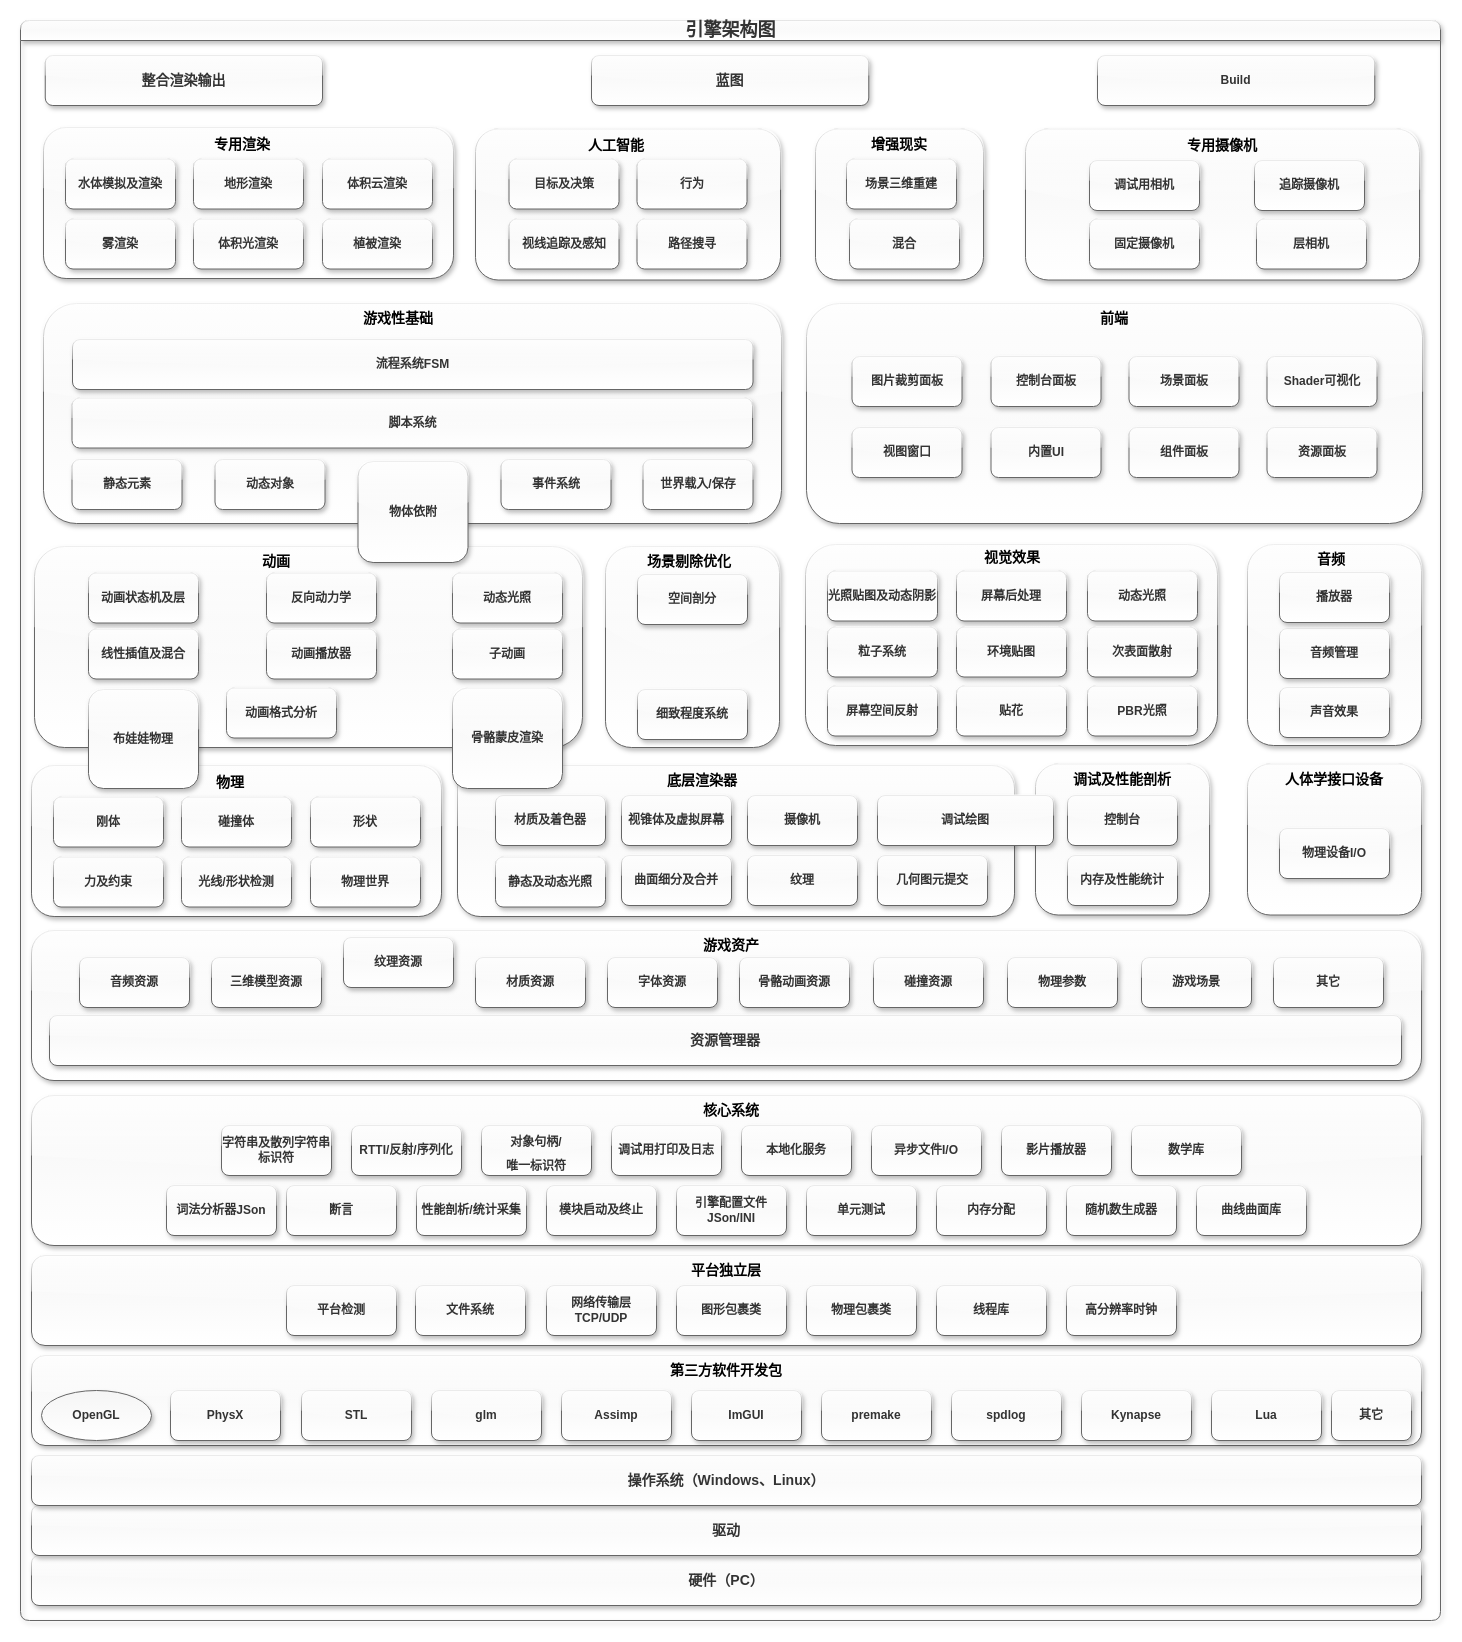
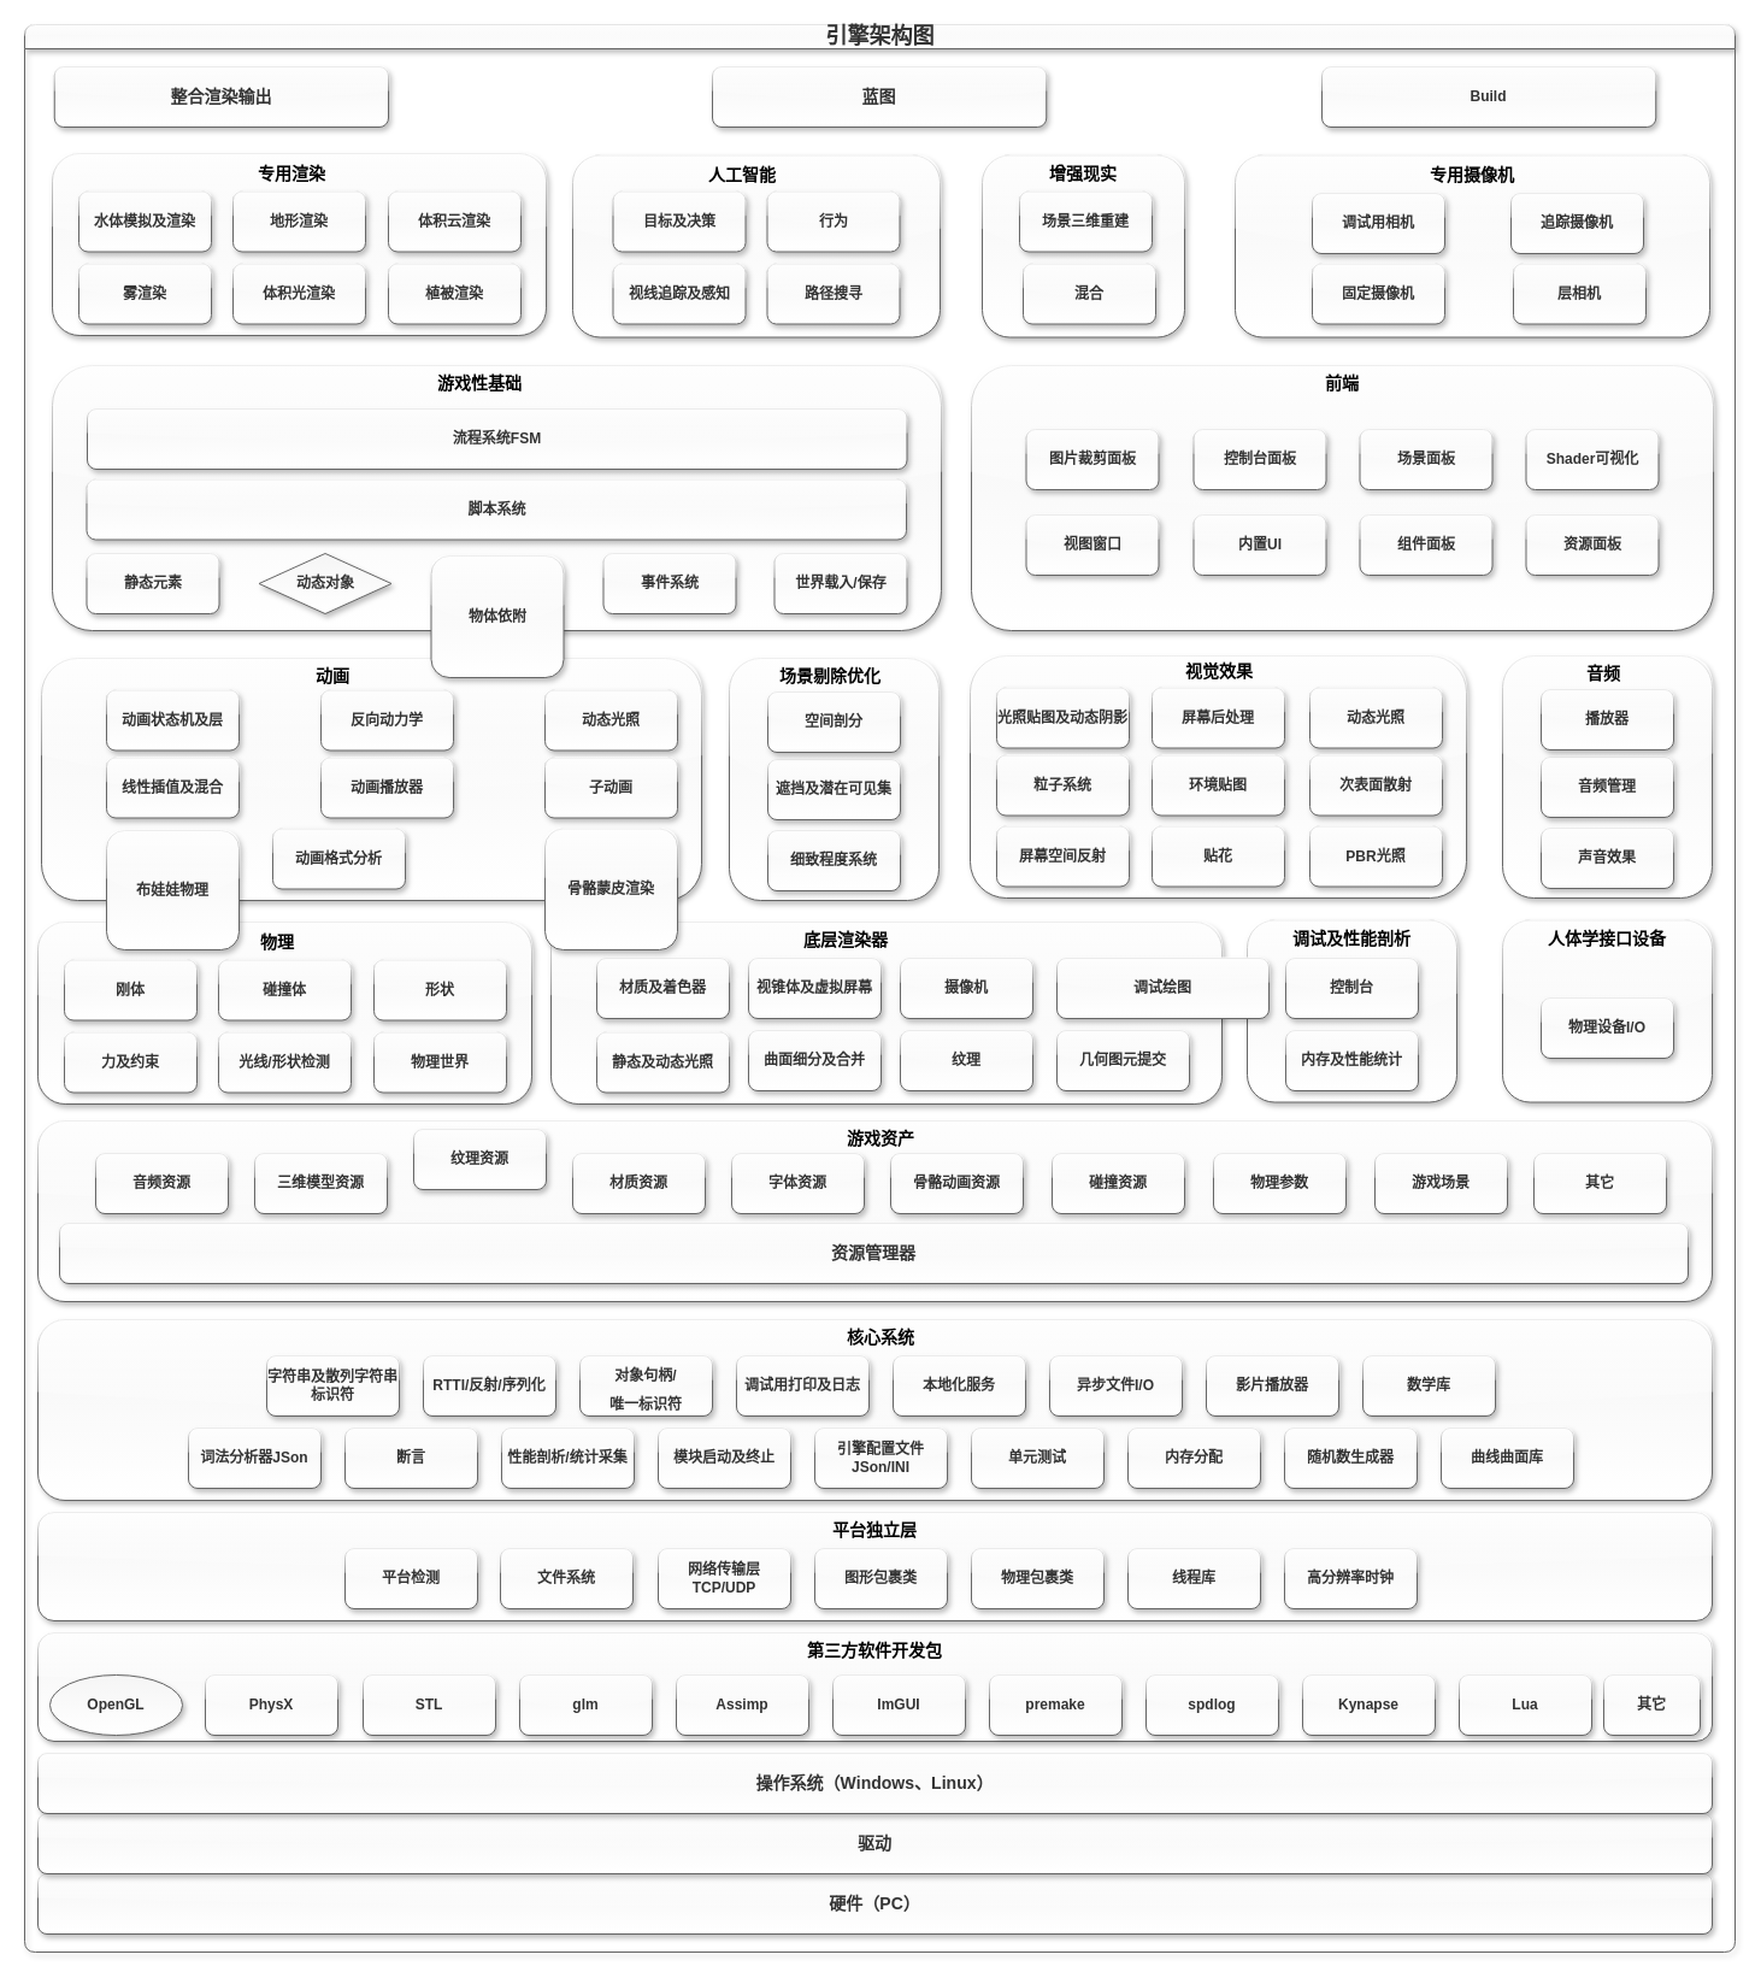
- <mxCell id="120" value="&lt;h4&gt;动态对象&lt;/h4&gt;" style="rounded=1;whiteSpace=wrap;html=1;shadow=1;sketch=0;glass=1;fillColor=#f5f5f5;strokeColor=#666666;fontColor=#333333;fontStyle=1;horizontal=1;verticalAlign=middle;labelBorderColor=none;gradientColor=#ffffff;" parent="2" vertex="1"><mxGeometry x="194.5" y="439" width="110" height="50" as="geometry" /></mxCell>
+ <mxCell id="120" value="&lt;h4&gt;动态对象&lt;/h4&gt;" style="rhombus;whiteSpace=wrap;html=1;shadow=1;sketch=0;glass=1;fillColor=#f5f5f5;strokeColor=#666666;fontColor=#333333;fontStyle=1;horizontal=1;verticalAlign=middle;labelBorderColor=none;gradientColor=#ffffff;" parent="2" vertex="1"><mxGeometry x="194.5" y="439" width="110" height="50" as="geometry" /></mxCell>
+ <mxCell id="104" value="&lt;h4&gt;遮挡及潜在可见集&lt;/h4&gt;" style="rounded=1;whiteSpace=wrap;html=1;shadow=1;sketch=0;glass=1;fillColor=#f5f5f5;strokeColor=#666666;fontColor=#333333;fontStyle=1;horizontal=1;verticalAlign=middle;labelBorderColor=none;gradientColor=#ffffff;" parent="2" vertex="1"><mxGeometry x="617" y="610" width="110" height="50" as="geometry" /></mxCell>
- <mxCell id="30" value="&lt;h4&gt;词法分析器JSon&lt;/h4&gt;" style="rounded=1;whiteSpace=wrap;html=1;shadow=1;sketch=0;glass=1;fillColor=#f5f5f5;strokeColor=#666666;fontColor=#333333;fontStyle=1;horizontal=1;verticalAlign=middle;labelBorderColor=none;gradientColor=#ffffff;" parent="2" vertex="1"><mxGeometry x="146" y="1165" width="110" height="50" as="geometry" /></mxCell>
+ <mxCell id="30" value="&lt;h4&gt;词法分析器JSon&lt;/h4&gt;" style="rounded=1;whiteSpace=wrap;html=1;shadow=1;sketch=0;glass=1;fillColor=#f5f5f5;strokeColor=#666666;fontColor=#333333;fontStyle=1;horizontal=1;verticalAlign=middle;labelBorderColor=none;gradientColor=#ffffff;" parent="2" vertex="1"><mxGeometry x="136" y="1165" width="110" height="50" as="geometry" /></mxCell>
